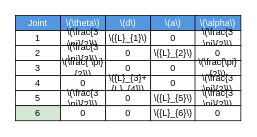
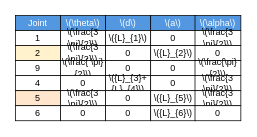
- <mxCell id="13" value="2" style="rounded=0;whiteSpace=wrap;html=1;connectable=1;allowArrows=0;expand=0;editable=1;movable=1;resizable=1;rotatable=1;deletable=1;locked=0;imageAspect=1;container=0;" parent="2" vertex="1"><mxGeometry y="40" width="60" height="20" as="geometry" /></mxCell>
+ <mxCell id="13" value="2" style="rounded=0;whiteSpace=wrap;html=1;connectable=1;allowArrows=0;expand=0;editable=1;movable=1;resizable=1;rotatable=1;deletable=1;locked=0;imageAspect=1;container=0;fillColor=#fff2cc;" parent="2" vertex="1"><mxGeometry y="40" width="60" height="20" as="geometry" /></mxCell>
- <mxCell id="18" value="3" style="rounded=0;whiteSpace=wrap;html=1;connectable=1;allowArrows=0;expand=0;editable=1;movable=1;resizable=1;rotatable=1;deletable=1;locked=0;imageAspect=1;container=0;" parent="2" vertex="1"><mxGeometry y="60" width="60" height="20" as="geometry" /></mxCell>
+ <mxCell id="18" value="9" style="rounded=0;whiteSpace=wrap;html=1;connectable=1;allowArrows=0;expand=0;editable=1;movable=1;resizable=1;rotatable=1;deletable=1;locked=0;imageAspect=1;container=0;" parent="2" vertex="1"><mxGeometry y="60" width="60" height="20" as="geometry" /></mxCell>
- <mxCell id="28" value="5" style="rounded=0;whiteSpace=wrap;html=1;connectable=1;allowArrows=0;expand=0;editable=1;movable=1;resizable=1;rotatable=1;deletable=1;locked=0;imageAspect=1;container=0;" parent="2" vertex="1"><mxGeometry y="100" width="60" height="20" as="geometry" /></mxCell>
+ <mxCell id="28" value="5" style="rounded=0;whiteSpace=wrap;html=1;connectable=1;allowArrows=0;expand=0;editable=1;movable=1;resizable=1;rotatable=1;deletable=1;locked=0;imageAspect=1;container=0;fillColor=#ffe6cc;" parent="2" vertex="1"><mxGeometry y="100" width="60" height="20" as="geometry" /></mxCell>
- <mxCell id="33" value="6" style="rounded=0;whiteSpace=wrap;html=1;connectable=1;allowArrows=0;expand=0;editable=1;movable=1;resizable=1;rotatable=1;deletable=1;locked=0;imageAspect=1;container=0;fillColor=#d5e8d4;" parent="2" vertex="1"><mxGeometry y="120" width="60" height="20" as="geometry" /></mxCell>
+ <mxCell id="33" value="6" style="rounded=0;whiteSpace=wrap;html=1;connectable=1;allowArrows=0;expand=0;editable=1;movable=1;resizable=1;rotatable=1;deletable=1;locked=0;imageAspect=1;container=0;" parent="2" vertex="1"><mxGeometry y="120" width="60" height="20" as="geometry" /></mxCell>
